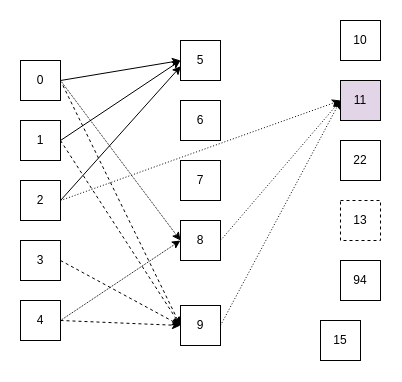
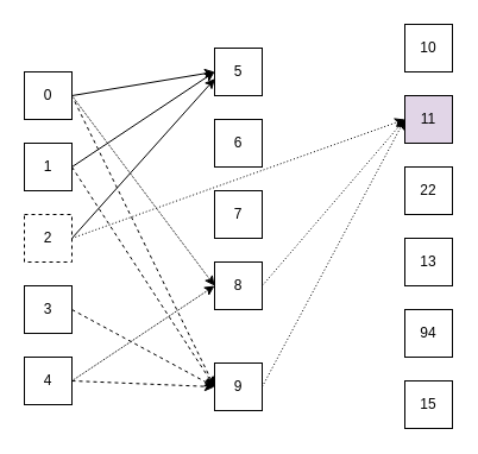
- <mxCell id="4" value="2" style="rounded=0;whiteSpace=wrap;html=1;" parent="1" vertex="1"><mxGeometry x="20" y="180" width="40" height="40" as="geometry" /></mxCell>
+ <mxCell id="4" value="2" style="rounded=0;whiteSpace=wrap;html=1;dashed=1;" parent="1" vertex="1"><mxGeometry x="20" y="180" width="40" height="40" as="geometry" /></mxCell>
- <mxCell id="24" value="13" style="rounded=0;whiteSpace=wrap;html=1;dashed=1;" parent="1" vertex="1"><mxGeometry x="340" y="200" width="40" height="40" as="geometry" /></mxCell>
+ <mxCell id="24" value="13" style="rounded=0;whiteSpace=wrap;html=1;" parent="1" vertex="1"><mxGeometry x="340" y="200" width="40" height="40" as="geometry" /></mxCell>
- <mxCell id="26" value="15" style="rounded=0;whiteSpace=wrap;html=1;" parent="1" vertex="1"><mxGeometry x="320" y="320" width="40" height="40" as="geometry" /></mxCell>
+ <mxCell id="26" value="15" style="rounded=0;whiteSpace=wrap;html=1;" parent="1" vertex="1"><mxGeometry x="340" y="320" width="40" height="40" as="geometry" /></mxCell>
